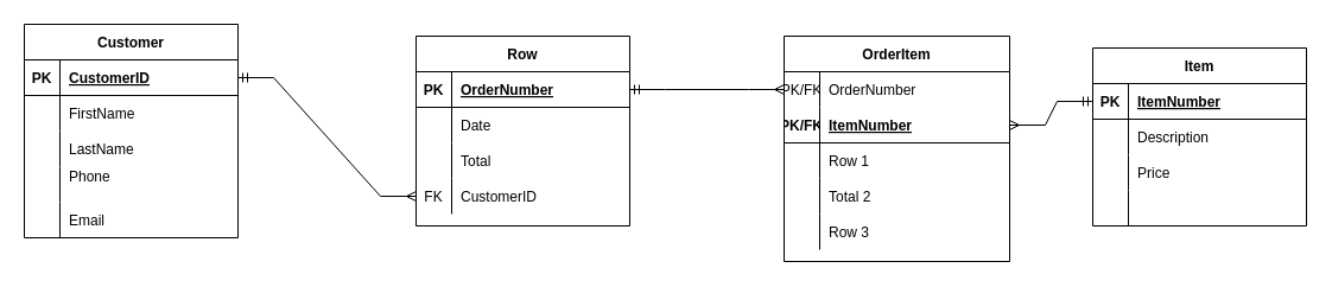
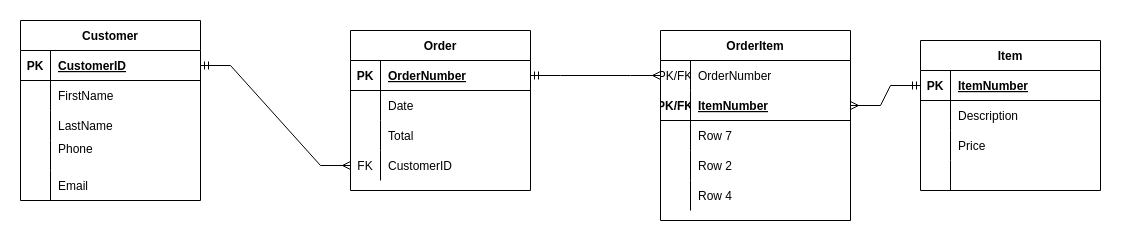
- <mxCell id="18" value="Row" style="shape=table;startSize=30;container=1;collapsible=1;childLayout=tableLayout;fixedRows=1;rowLines=0;fontStyle=1;align=center;resizeLast=1;" parent="1" vertex="1"><mxGeometry x="350" y="30" width="180" height="160" as="geometry" /></mxCell>
+ <mxCell id="18" value="Order" style="shape=table;startSize=30;container=1;collapsible=1;childLayout=tableLayout;fixedRows=1;rowLines=0;fontStyle=1;align=center;resizeLast=1;" parent="1" vertex="1"><mxGeometry x="350" y="30" width="180" height="160" as="geometry" /></mxCell>
- <mxCell id="43" value="Row 1" style="shape=partialRectangle;connectable=0;fillColor=none;top=0;left=0;bottom=0;right=0;align=left;spacingLeft=6;overflow=hidden;" parent="41" vertex="1"><mxGeometry x="30" width="160" height="30" as="geometry"><mxRectangle width="160" height="30" as="alternateBounds" /></mxGeometry></mxCell>
+ <mxCell id="43" value="Row 7" style="shape=partialRectangle;connectable=0;fillColor=none;top=0;left=0;bottom=0;right=0;align=left;spacingLeft=6;overflow=hidden;" parent="41" vertex="1"><mxGeometry x="30" width="160" height="30" as="geometry"><mxRectangle width="160" height="30" as="alternateBounds" /></mxGeometry></mxCell>
- <mxCell id="46" value="Total 2" style="shape=partialRectangle;connectable=0;fillColor=none;top=0;left=0;bottom=0;right=0;align=left;spacingLeft=6;overflow=hidden;" parent="44" vertex="1"><mxGeometry x="30" width="160" height="30" as="geometry"><mxRectangle width="160" height="30" as="alternateBounds" /></mxGeometry></mxCell>
+ <mxCell id="46" value="Row 2" style="shape=partialRectangle;connectable=0;fillColor=none;top=0;left=0;bottom=0;right=0;align=left;spacingLeft=6;overflow=hidden;" parent="44" vertex="1"><mxGeometry x="30" width="160" height="30" as="geometry"><mxRectangle width="160" height="30" as="alternateBounds" /></mxGeometry></mxCell>
- <mxCell id="49" value="Row 3" style="shape=partialRectangle;connectable=0;fillColor=none;top=0;left=0;bottom=0;right=0;align=left;spacingLeft=6;overflow=hidden;" parent="47" vertex="1"><mxGeometry x="30" width="160" height="30" as="geometry"><mxRectangle width="160" height="30" as="alternateBounds" /></mxGeometry></mxCell>
+ <mxCell id="49" value="Row 4" style="shape=partialRectangle;connectable=0;fillColor=none;top=0;left=0;bottom=0;right=0;align=left;spacingLeft=6;overflow=hidden;" parent="47" vertex="1"><mxGeometry x="30" width="160" height="30" as="geometry"><mxRectangle width="160" height="30" as="alternateBounds" /></mxGeometry></mxCell>
